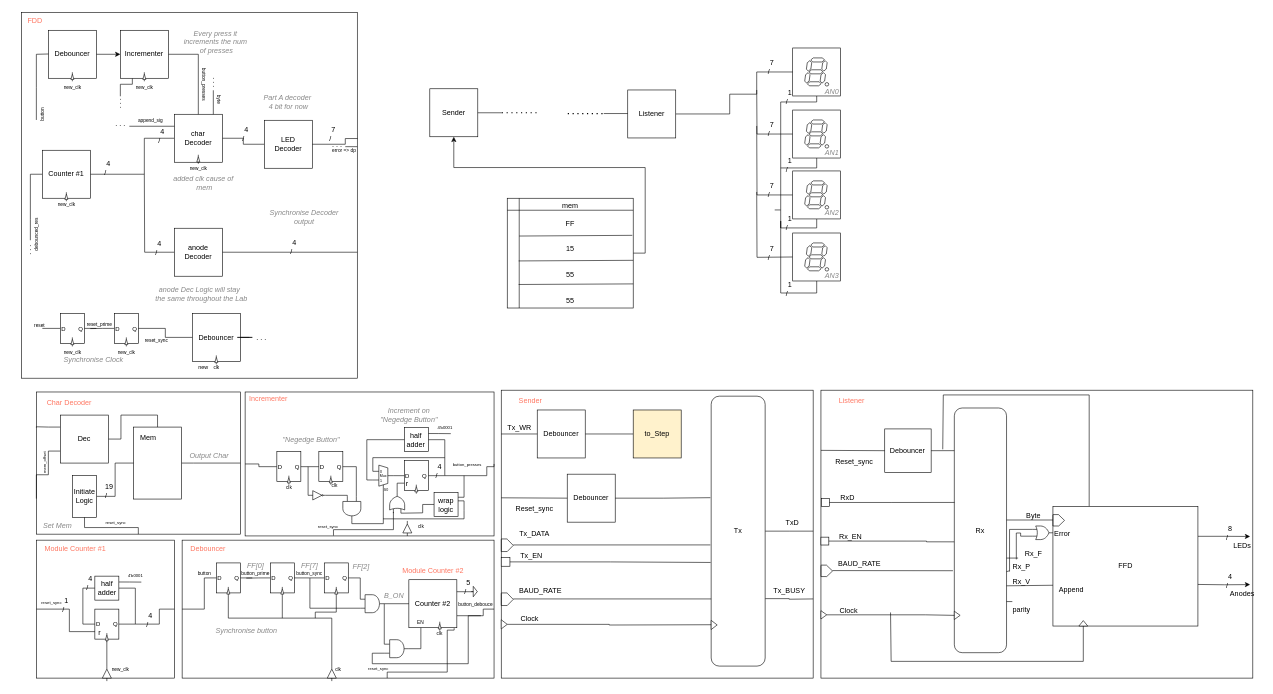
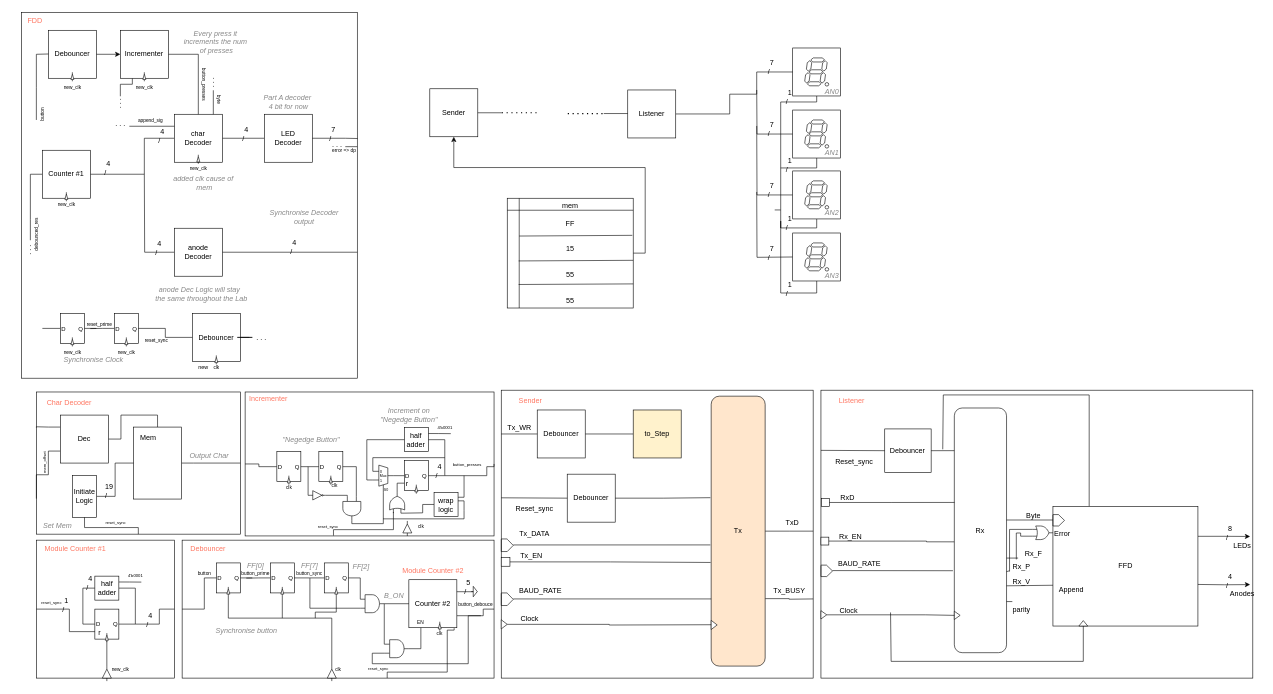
- <mxCell id="17" value="LED&lt;br&gt;Decoder" style="rounded=0;whiteSpace=wrap;html=1;" parent="1" vertex="1"><mxGeometry x="440" y="200" width="80" height="80" as="geometry" /></mxCell>
+ <mxCell id="17" value="LED&lt;br&gt;Decoder" style="rounded=0;whiteSpace=wrap;html=1;" parent="1" vertex="1"><mxGeometry x="440" y="190" width="80" height="80" as="geometry" /></mxCell>
- <mxCell id="199" value="reset" style="text;html=1;align=center;verticalAlign=middle;resizable=0;points=[];autosize=1;strokeColor=none;fillColor=none;fontSize=8;" parent="1" vertex="1"><mxGeometry x="45" y="532" width="40" height="20" as="geometry" /></mxCell>
- <mxCell id="248" value="Tx" style="rounded=1;whiteSpace=wrap;html=1;" parent="245" vertex="1"><mxGeometry width="90" height="450" as="geometry" /></mxCell>
+ <mxCell id="248" value="Tx" style="rounded=1;whiteSpace=wrap;html=1;fillColor=#ffe6cc;" parent="245" vertex="1"><mxGeometry width="90" height="450" as="geometry" /></mxCell>
